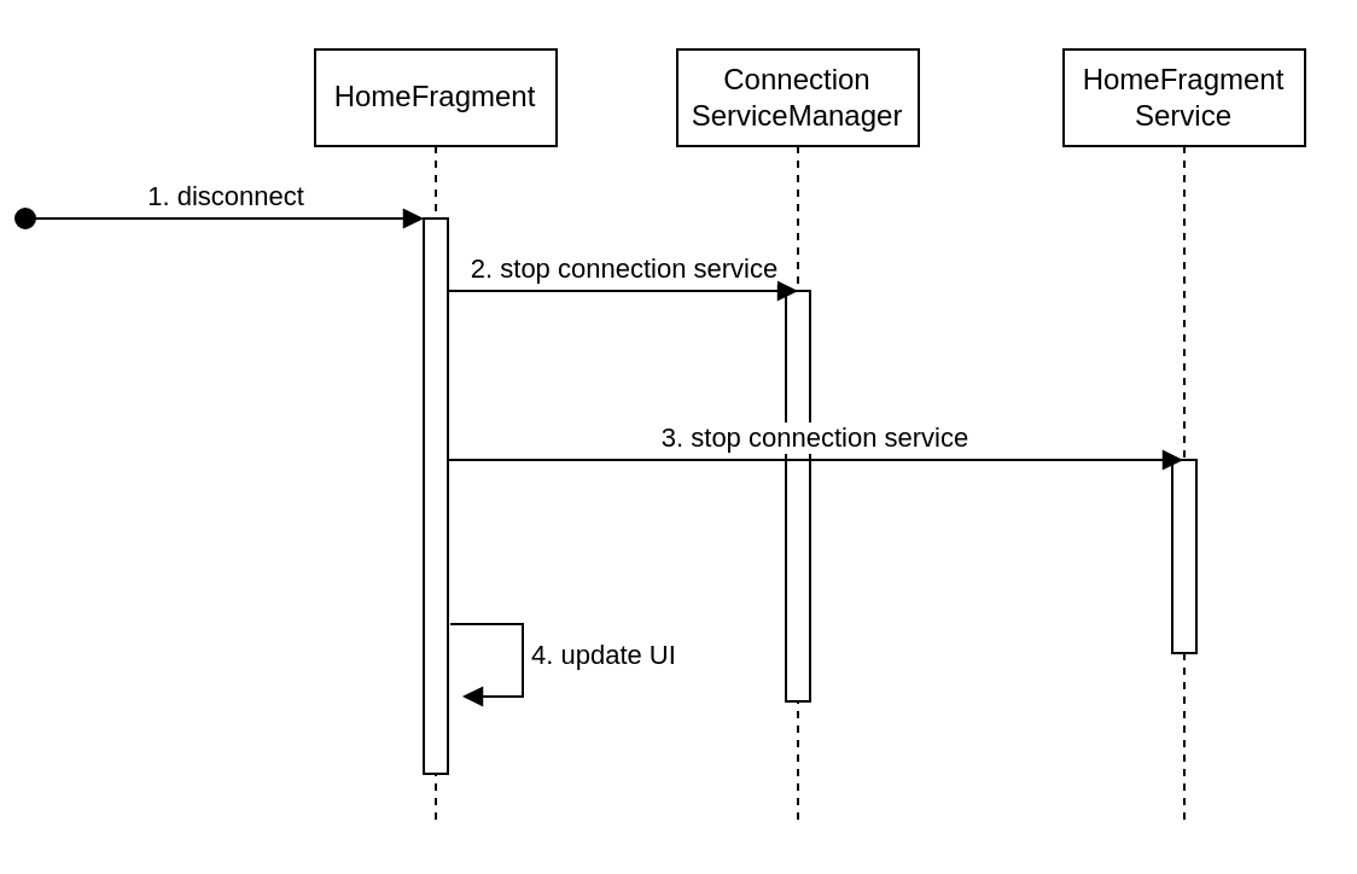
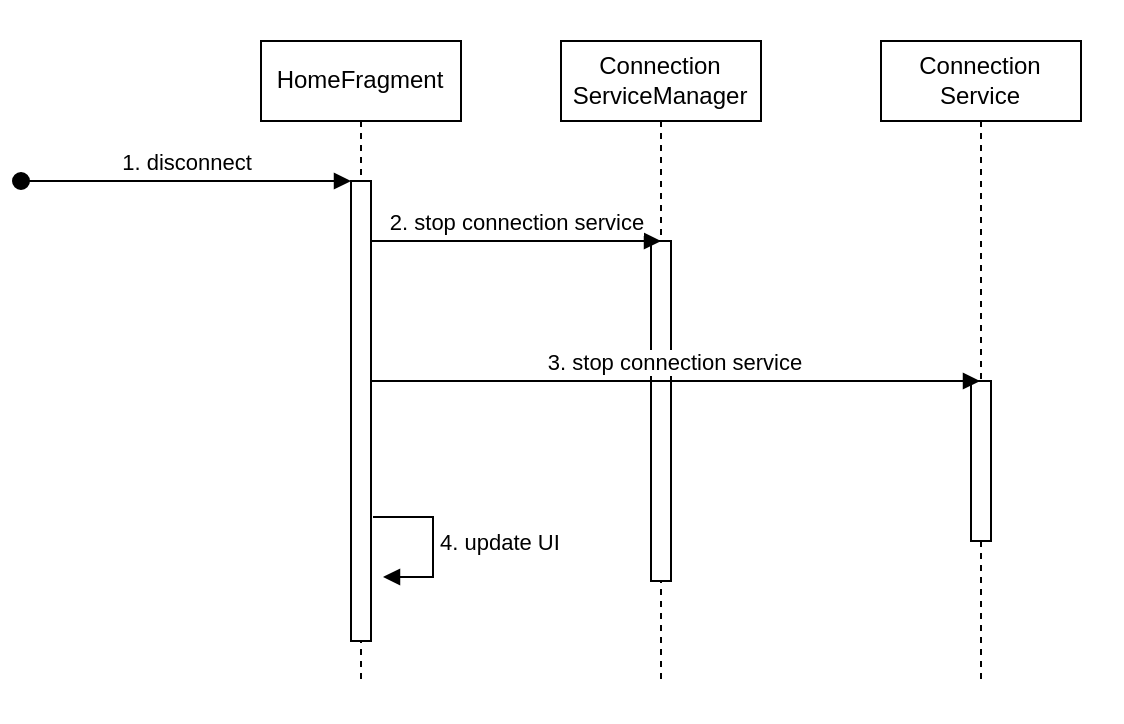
- <mxCell id="6" value="HomeFragment&lt;br&gt;Service" style="shape=umlLifeline;perimeter=lifelinePerimeter;whiteSpace=wrap;html=1;container=0;dropTarget=0;collapsible=0;recursiveResize=0;outlineConnect=0;portConstraint=eastwest;newEdgeStyle={&quot;edgeStyle&quot;:&quot;elbowEdgeStyle&quot;,&quot;elbow&quot;:&quot;vertical&quot;,&quot;curved&quot;:0,&quot;rounded&quot;:0};" vertex="1" parent="1"><mxGeometry x="330" y="20" width="100" height="320" as="geometry" /></mxCell>
+ <mxCell id="6" value="Connection&lt;br&gt;Service" style="shape=umlLifeline;perimeter=lifelinePerimeter;whiteSpace=wrap;html=1;container=0;dropTarget=0;collapsible=0;recursiveResize=0;outlineConnect=0;portConstraint=eastwest;newEdgeStyle={&quot;edgeStyle&quot;:&quot;elbowEdgeStyle&quot;,&quot;elbow&quot;:&quot;vertical&quot;,&quot;curved&quot;:0,&quot;rounded&quot;:0};" vertex="1" parent="1"><mxGeometry x="330" y="20" width="100" height="320" as="geometry" /></mxCell>
